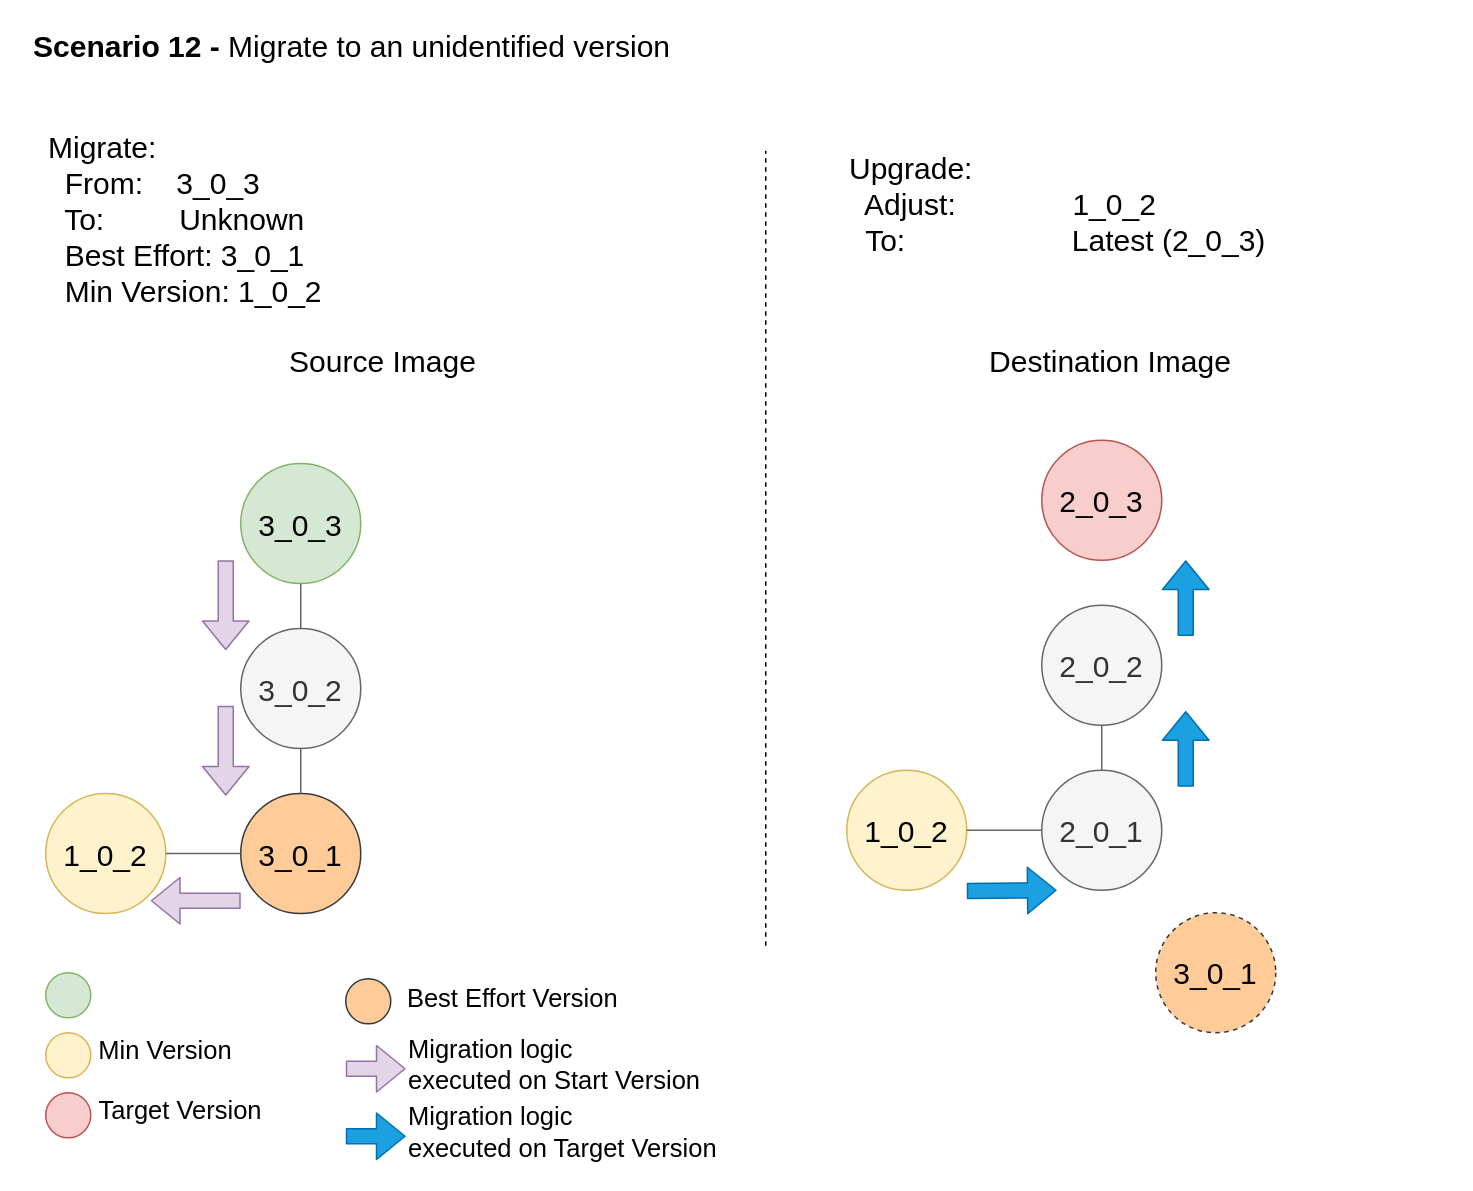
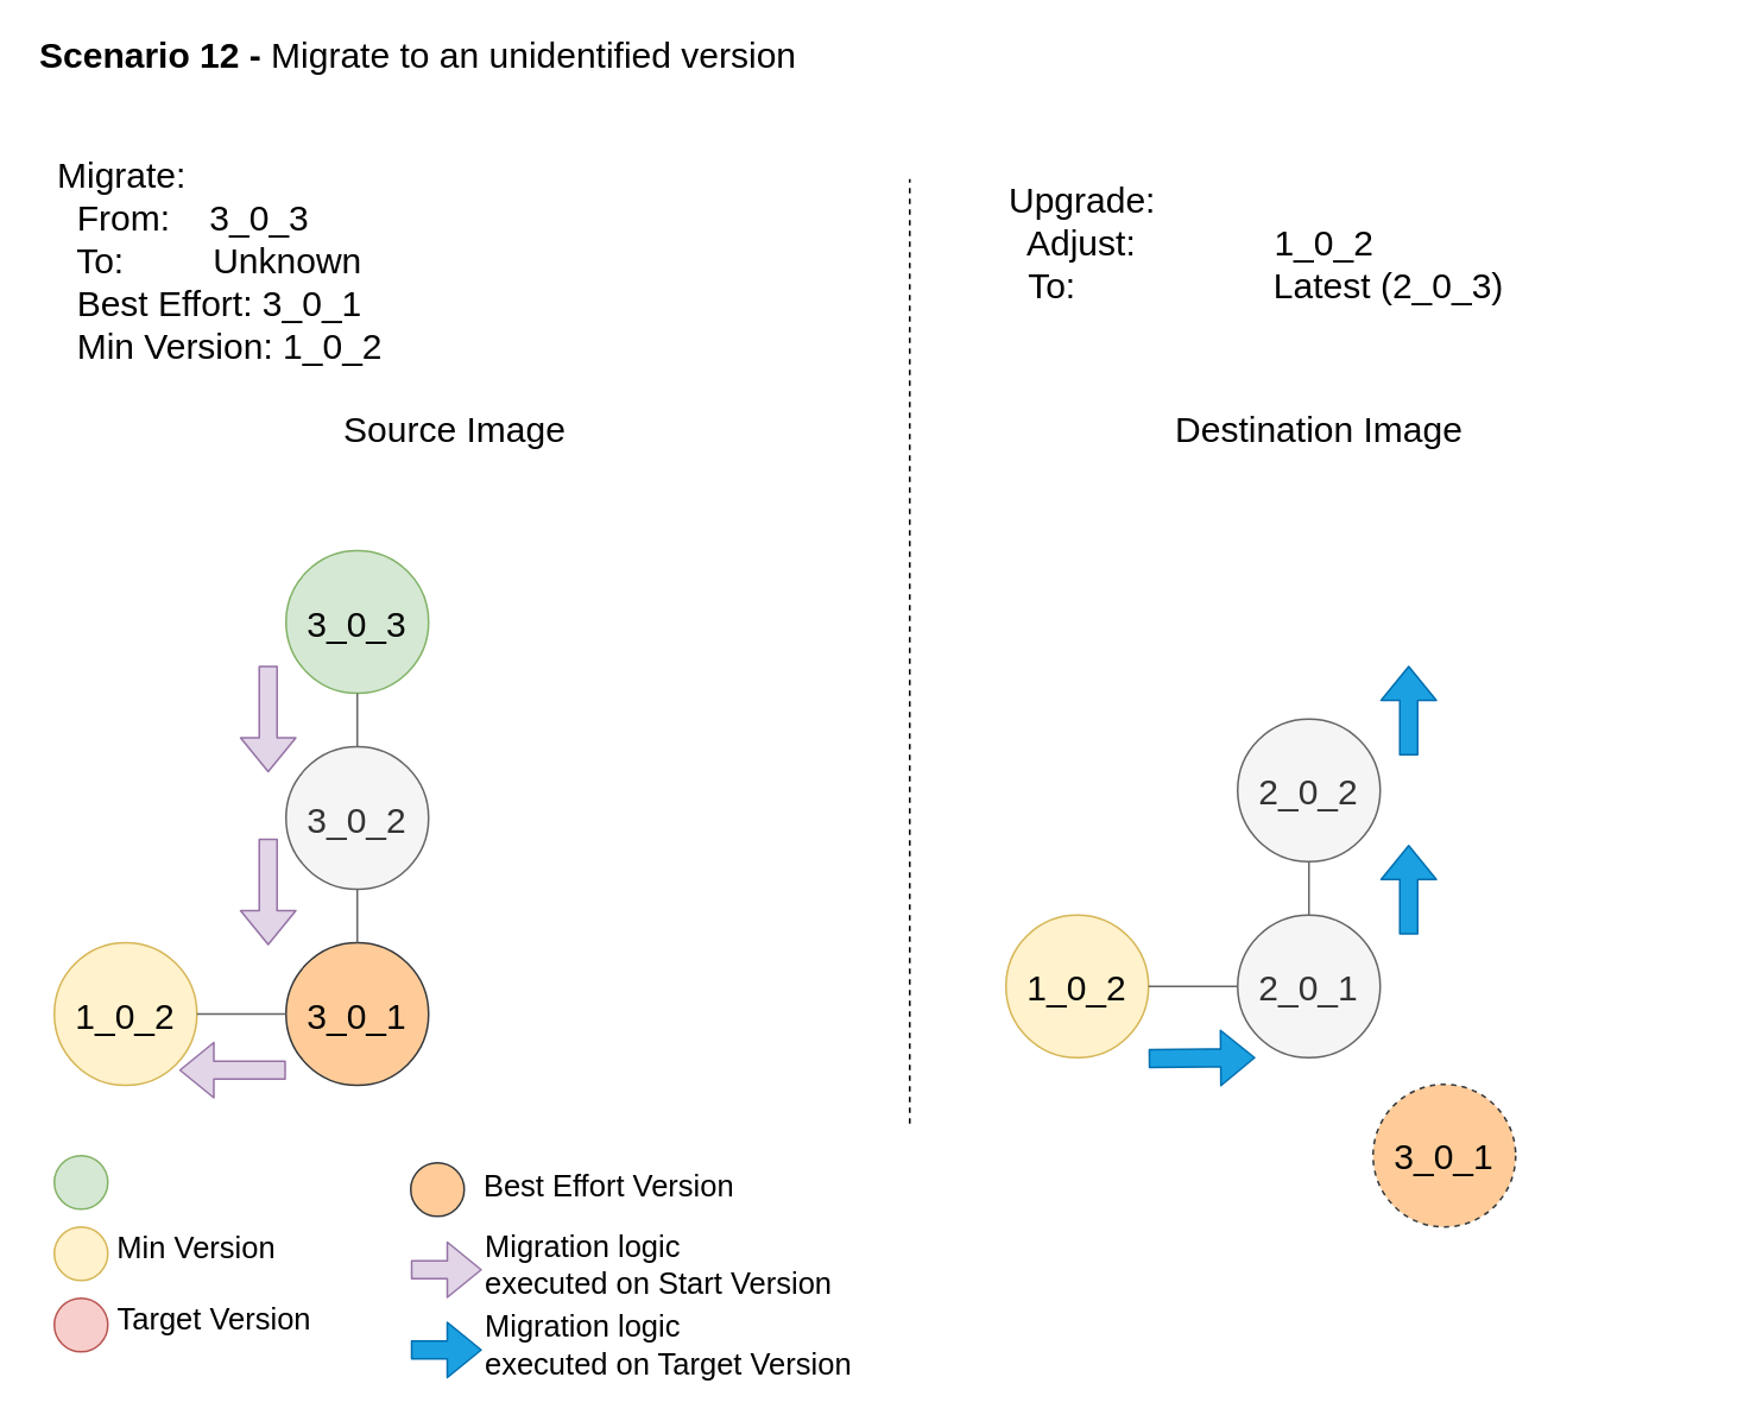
- <mxCell id="10" value="&lt;font style=&quot;font-size: 20px&quot;&gt;2_0_3&lt;/font&gt;" style="ellipse;whiteSpace=wrap;html=1;aspect=fixed;shadow=0;fillColor=#f8cecc;strokeColor=#b85450;" parent="1" vertex="1"><mxGeometry x="694" y="293" width="80" height="80" as="geometry" /></mxCell>
